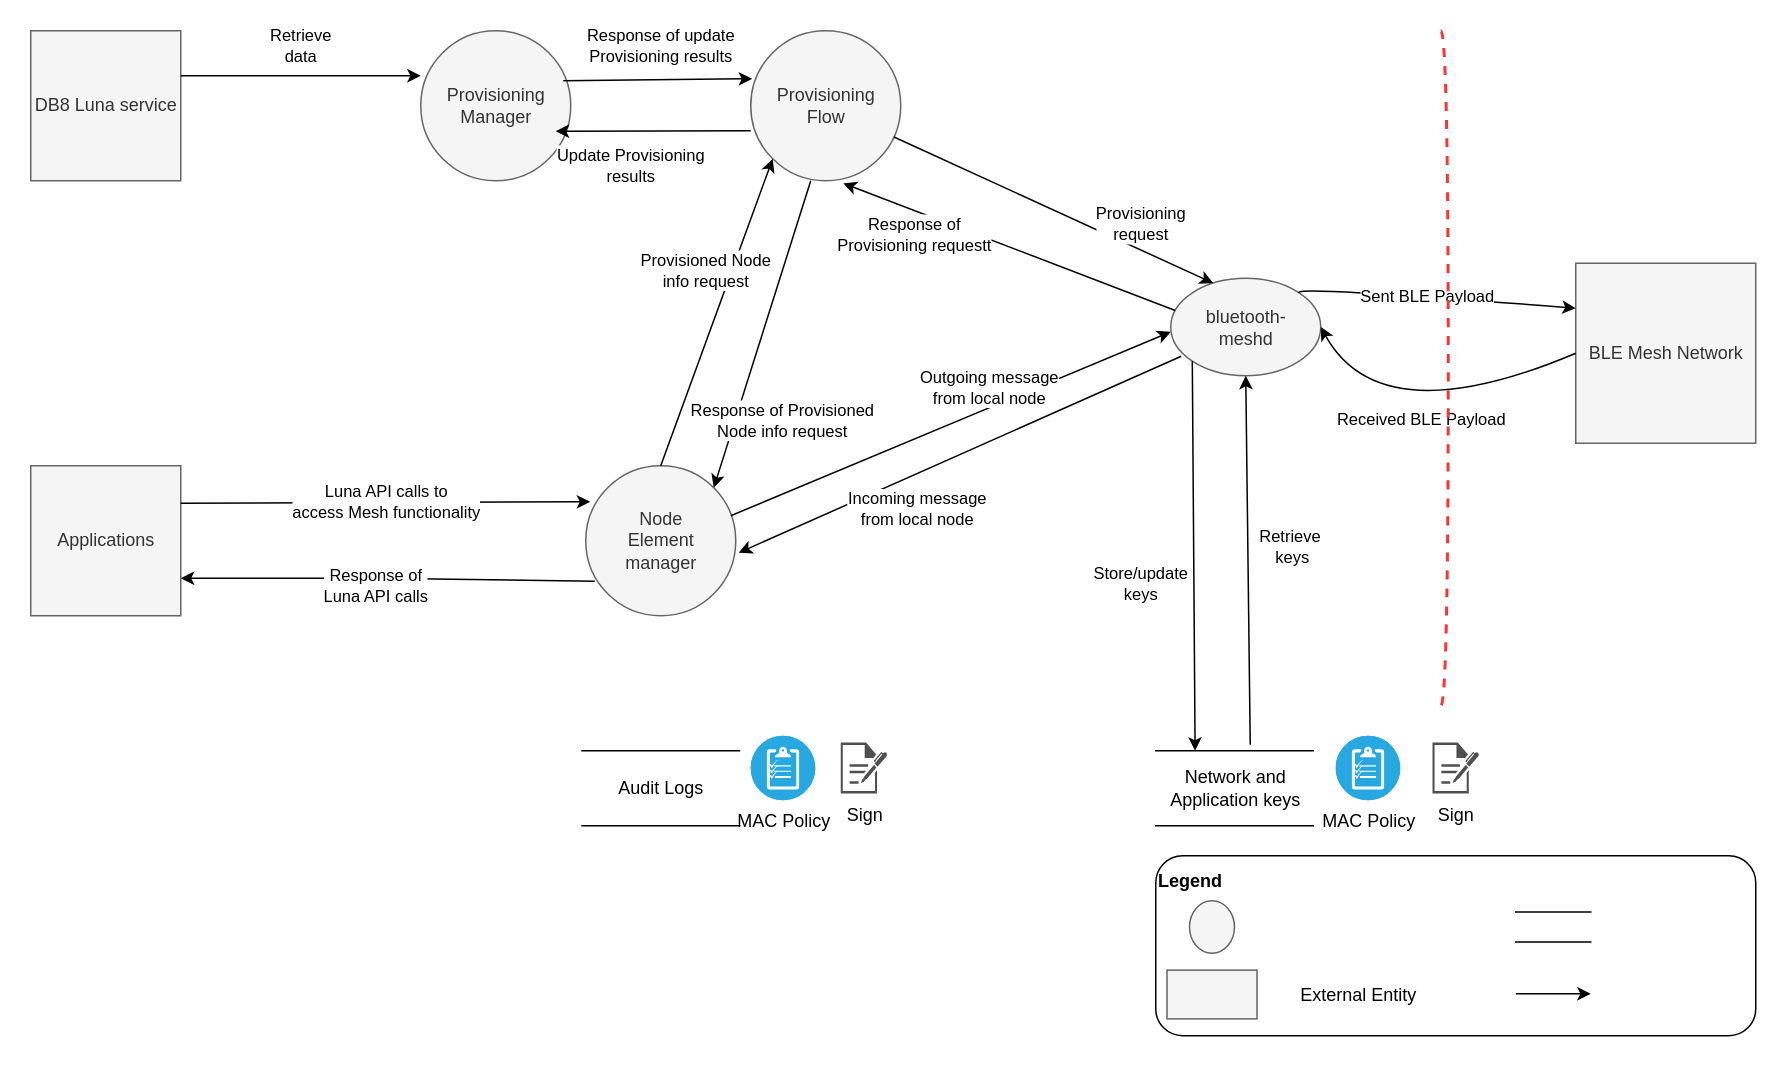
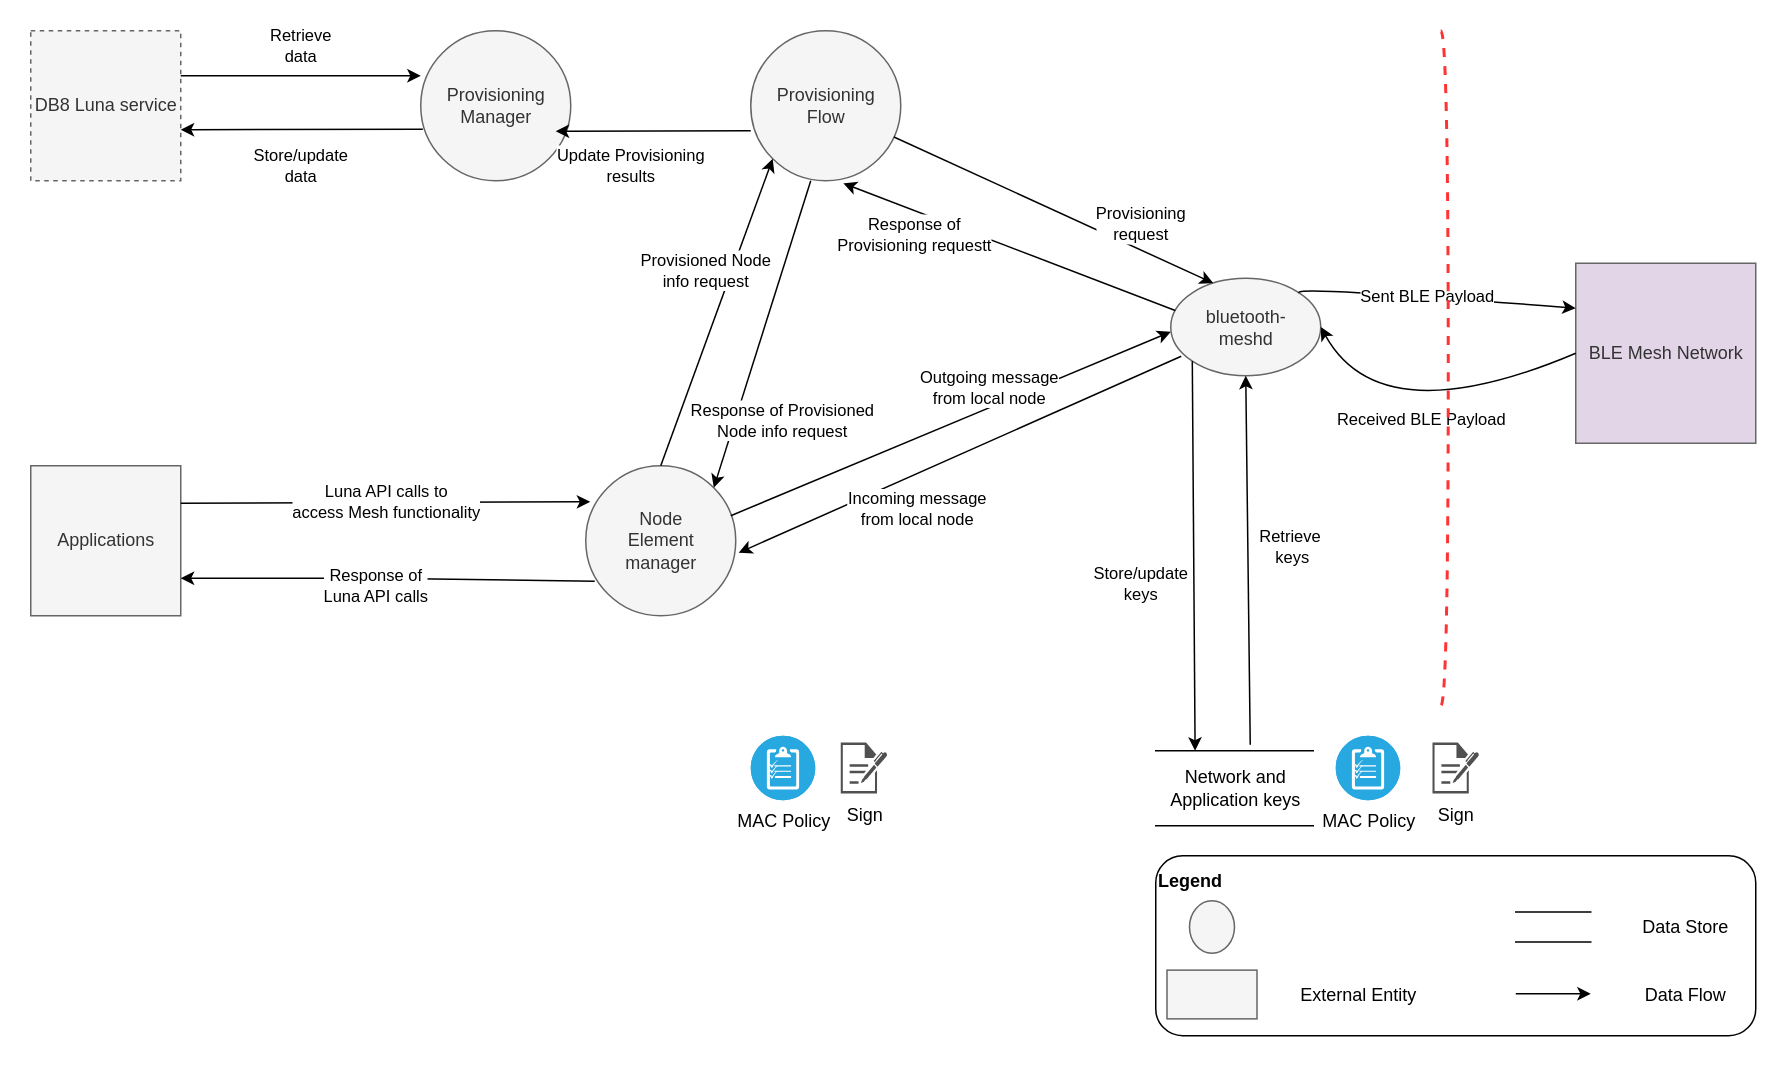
- <mxCell id="15" value="&lt;span style=&quot;color: rgb(0 , 0 , 0) ; font-family: &amp;#34;helvetica&amp;#34; ; font-size: 11px ; font-style: normal ; font-weight: 400 ; letter-spacing: normal ; text-align: center ; text-indent: 0px ; text-transform: none ; word-spacing: 0px ; background-color: rgb(255 , 255 , 255) ; display: inline ; float: none&quot;&gt;Response of update&lt;br&gt;Provisioning&amp;nbsp;&lt;/span&gt;&lt;span style=&quot;color: rgb(0 , 0 , 0) ; font-family: &amp;#34;helvetica&amp;#34; ; font-size: 11px ; font-style: normal ; font-weight: 400 ; letter-spacing: normal ; text-align: center ; text-indent: 0px ; text-transform: none ; word-spacing: 0px ; background-color: rgb(255 , 255 , 255) ; display: inline ; float: none&quot;&gt;results&lt;/span&gt;" style="endArrow=classic;html=1;rounded=0;exitX=0.95;exitY=0.333;exitDx=0;exitDy=0;exitPerimeter=0;entryX=0.01;entryY=0.32;entryDx=0;entryDy=0;entryPerimeter=0;" edge="1" parent="1" source="8" target="7"><mxGeometry x="0.035" y="23" width="50" height="50" relative="1" as="geometry"><mxPoint x="790" y="195" as="sourcePoint" /><mxPoint x="560" y="140" as="targetPoint" /><mxPoint as="offset" /></mxGeometry></mxCell>
- <mxCell id="4" value="DB8 Luna service" style="html=1;dashed=0;whitespace=wrap;fillColor=#f5f5f5;fontColor=#333333;strokeColor=#666666;" vertex="1" parent="1"><mxGeometry x="20" y="20" width="100" height="100" as="geometry" /></mxCell>
+ <mxCell id="4" value="DB8 Luna service" style="html=1;dashed=1;whitespace=wrap;fillColor=#f5f5f5;fontColor=#333333;strokeColor=#666666;" vertex="1" parent="1"><mxGeometry x="20" y="20" width="100" height="100" as="geometry" /></mxCell>
+ <mxCell id="17" value="Store/update&lt;br&gt;data" style="endArrow=classic;html=1;rounded=0;exitX=0.014;exitY=0.657;exitDx=0;exitDy=0;exitPerimeter=0;entryX=1;entryY=0.66;entryDx=0;entryDy=0;entryPerimeter=0;" edge="1" parent="1" source="8" target="4"><mxGeometry x="0.009" y="24" width="50" height="50" relative="1" as="geometry"><mxPoint x="790" y="95" as="sourcePoint" /><mxPoint x="170" y="86" as="targetPoint" /><mxPoint as="offset" /></mxGeometry></mxCell>
- <mxCell id="2" value="BLE Mesh Network" style="html=1;dashed=0;whitespace=wrap;fillColor=#f5f5f5;fontColor=#333333;strokeColor=#666666;" vertex="1" parent="1"><mxGeometry x="1050" y="175" width="120" height="120" as="geometry" /></mxCell>
+ <mxCell id="2" value="BLE Mesh Network" style="html=1;dashed=0;whitespace=wrap;fillColor=#e1d5e7;fontColor=#333333;strokeColor=#666666;" vertex="1" parent="1"><mxGeometry x="1050" y="175" width="120" height="120" as="geometry" /></mxCell>
- <mxCell id="24" value="Audit Logs" style="html=1;dashed=0;whitespace=wrap;shape=partialRectangle;right=0;left=0;" vertex="1" parent="1"><mxGeometry x="387.5" y="500" width="105" height="50" as="geometry" /></mxCell>
+ <mxCell id="38" value="Data Store" style="text;html=1;align=center;verticalAlign=middle;resizable=0;points=[];autosize=1;strokeColor=none;fillColor=none;" vertex="1" parent="32"><mxGeometry x="317.5" y="37.5" width="70" height="20" as="geometry" /></mxCell>
+ <mxCell id="40" value="Data Flow" style="text;html=1;align=center;verticalAlign=middle;resizable=0;points=[];autosize=1;strokeColor=none;fillColor=none;" vertex="1" parent="32"><mxGeometry x="317.5" y="82.5" width="70" height="20" as="geometry" /></mxCell>
